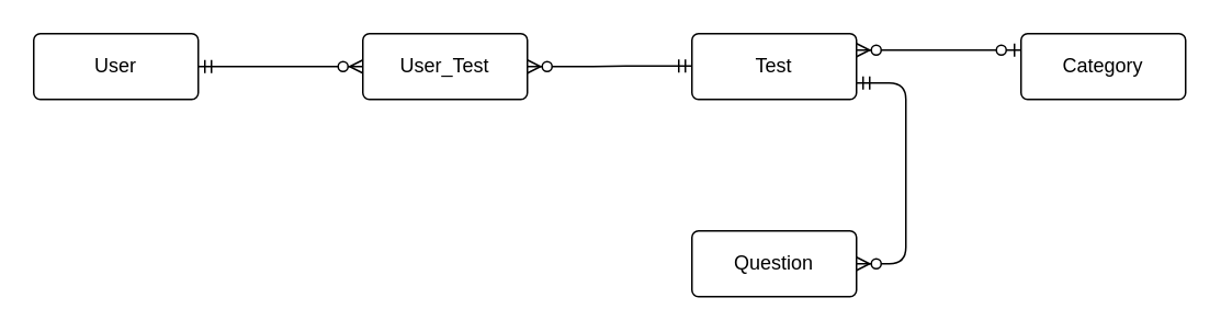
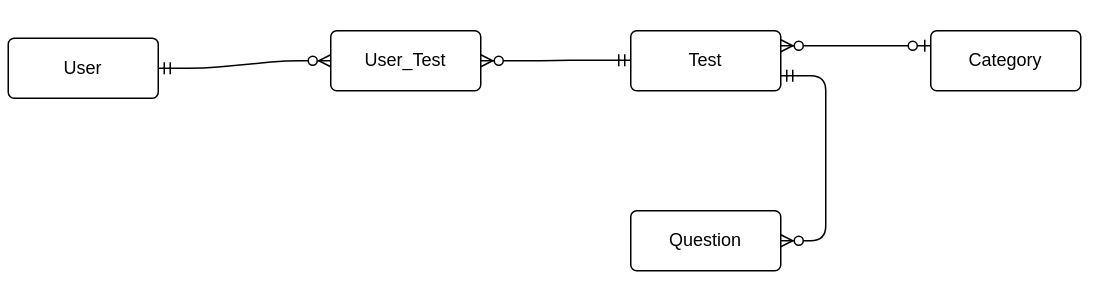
- <mxCell id="2" value="User" style="rounded=1;arcSize=10;whiteSpace=wrap;html=1;align=center;" vertex="1" parent="1"><mxGeometry x="20" y="20" width="100" height="40" as="geometry" /></mxCell>
+ <mxCell id="2" value="User" style="rounded=1;arcSize=10;whiteSpace=wrap;html=1;align=center;" vertex="1" parent="1"><mxGeometry x="5" y="25" width="100" height="40" as="geometry" /></mxCell>
